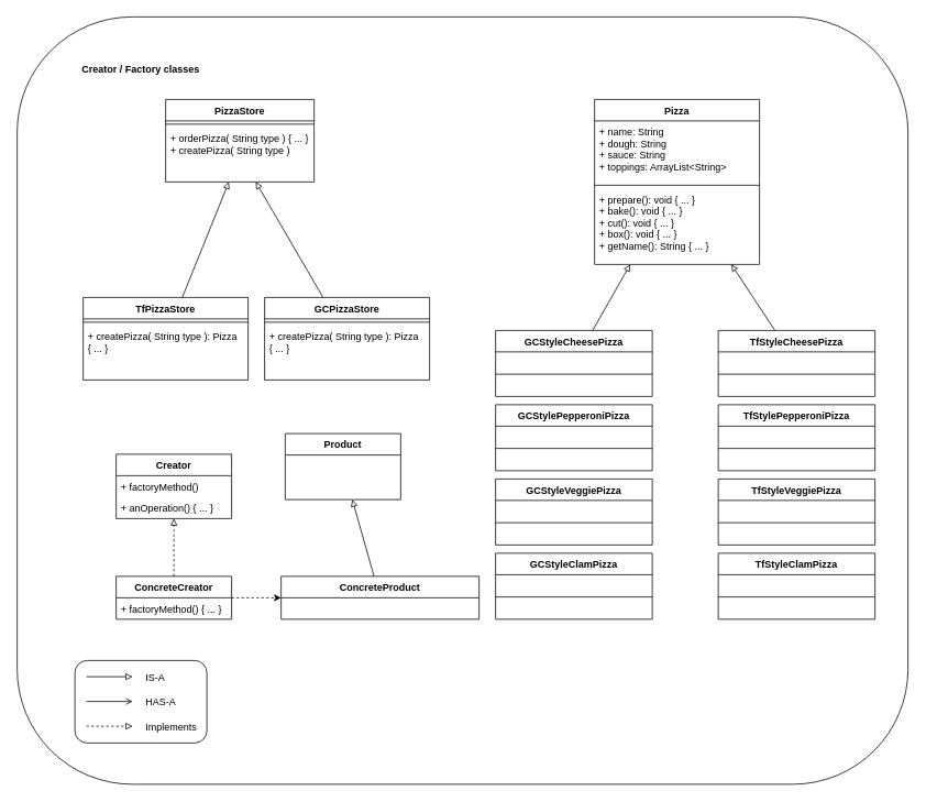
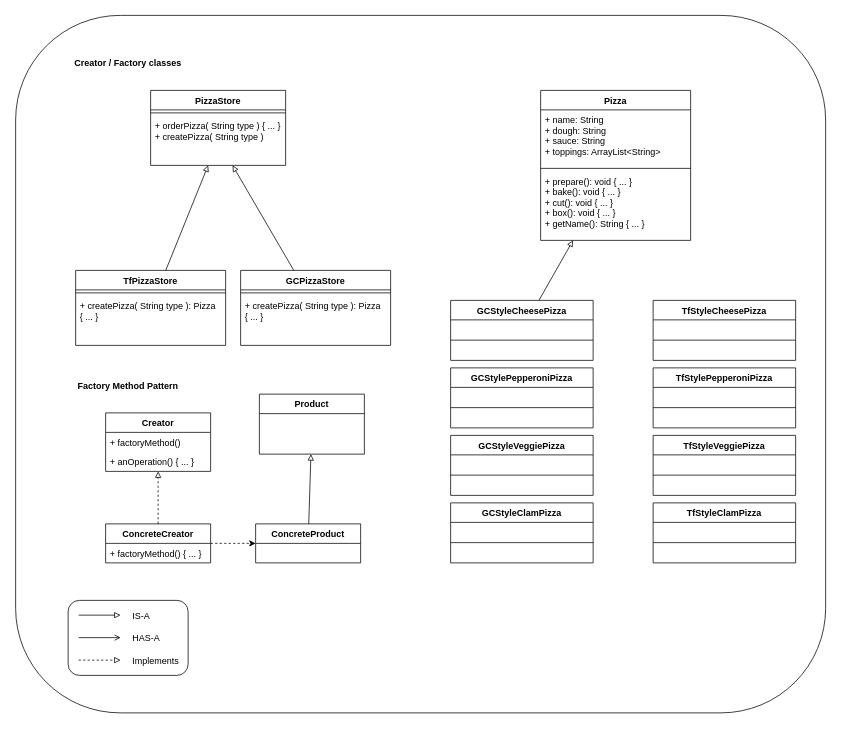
- <mxCell id="23" value="" style="endArrow=block;html=1;rounded=0;endFill=0;" parent="1" source="21" target="24" edge="1"><mxGeometry width="50" height="50" relative="1" as="geometry"><mxPoint x="624" y="549.67" as="sourcePoint" /><mxPoint x="740" y="430" as="targetPoint" /></mxGeometry></mxCell>
+ <mxCell id="53" value="Factory Method Pattern" style="text;align=center;fontStyle=1;verticalAlign=middle;spacingLeft=3;spacingRight=3;strokeColor=none;rotatable=0;points=[[0,0.5],[1,0.5]];portConstraint=eastwest;" parent="1" vertex="1"><mxGeometry x="80" y="500" width="180" height="26" as="geometry" /></mxCell>
- <mxCell id="50" value="ConcreteProduct" style="swimlane;fontStyle=1;childLayout=stackLayout;horizontal=1;startSize=26;fillColor=none;horizontalStack=0;resizeParent=1;resizeParentMax=0;resizeLast=0;collapsible=1;marginBottom=0;align=center;" parent="1" vertex="1"><mxGeometry x="340" y="698" width="240" height="52" as="geometry" /></mxCell>
+ <mxCell id="50" value="ConcreteProduct" style="swimlane;fontStyle=1;childLayout=stackLayout;horizontal=1;startSize=26;fillColor=none;horizontalStack=0;resizeParent=1;resizeParentMax=0;resizeLast=0;collapsible=1;marginBottom=0;align=center;" parent="1" vertex="1"><mxGeometry x="340" y="698" width="140" height="52" as="geometry" /></mxCell>
